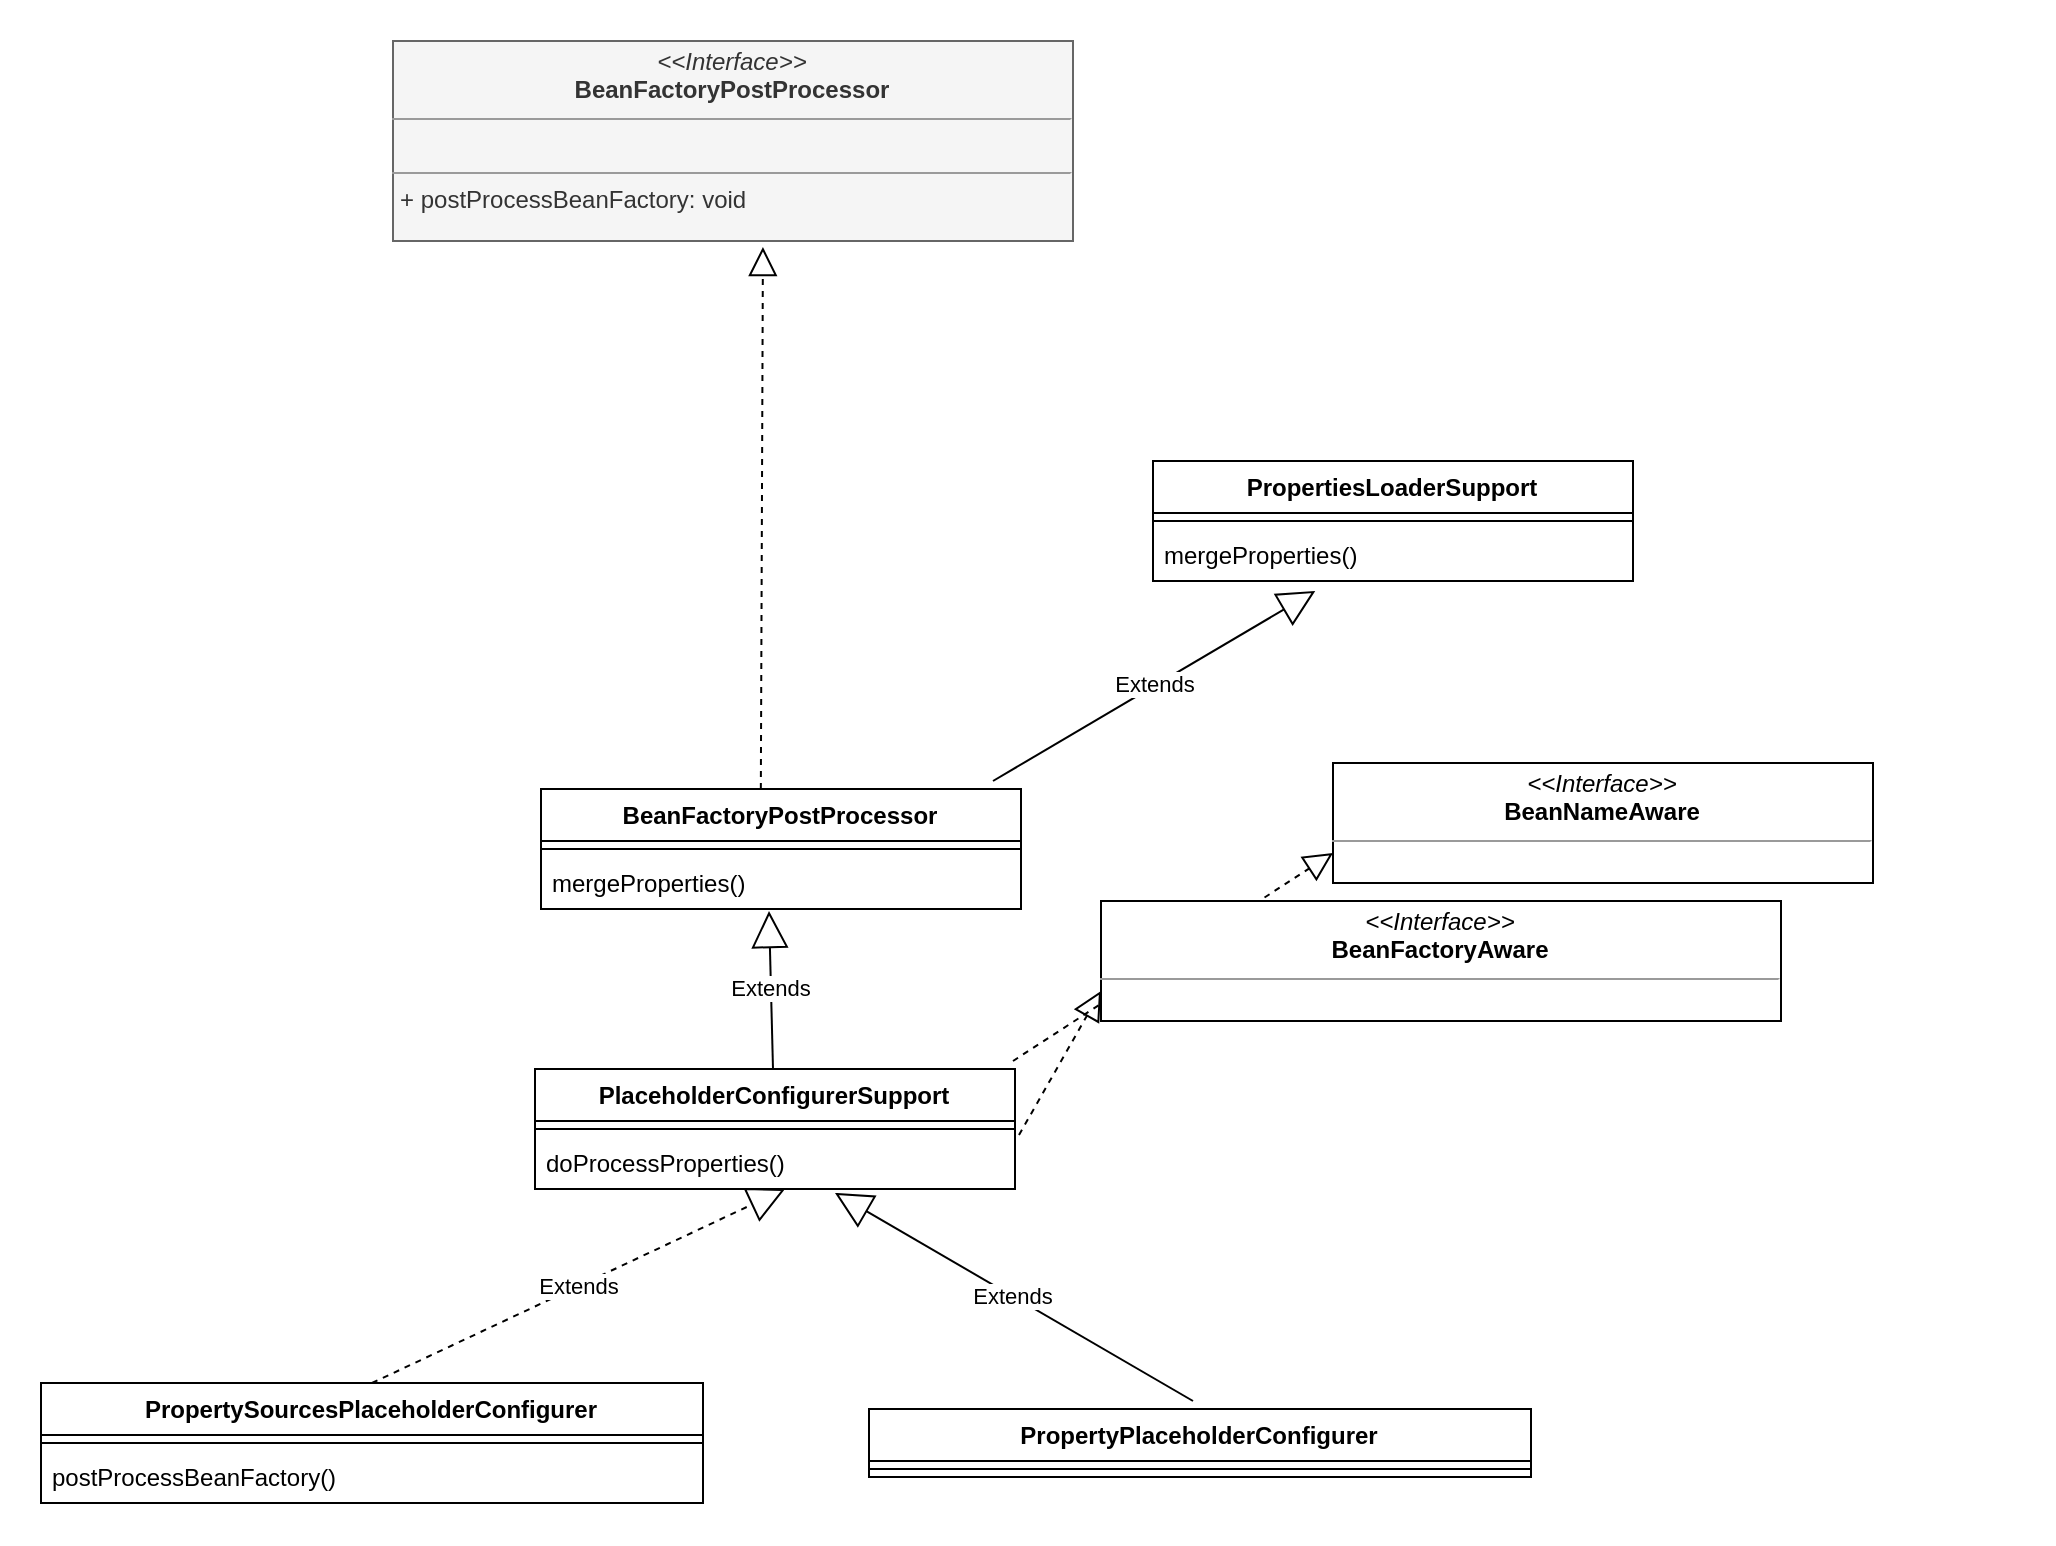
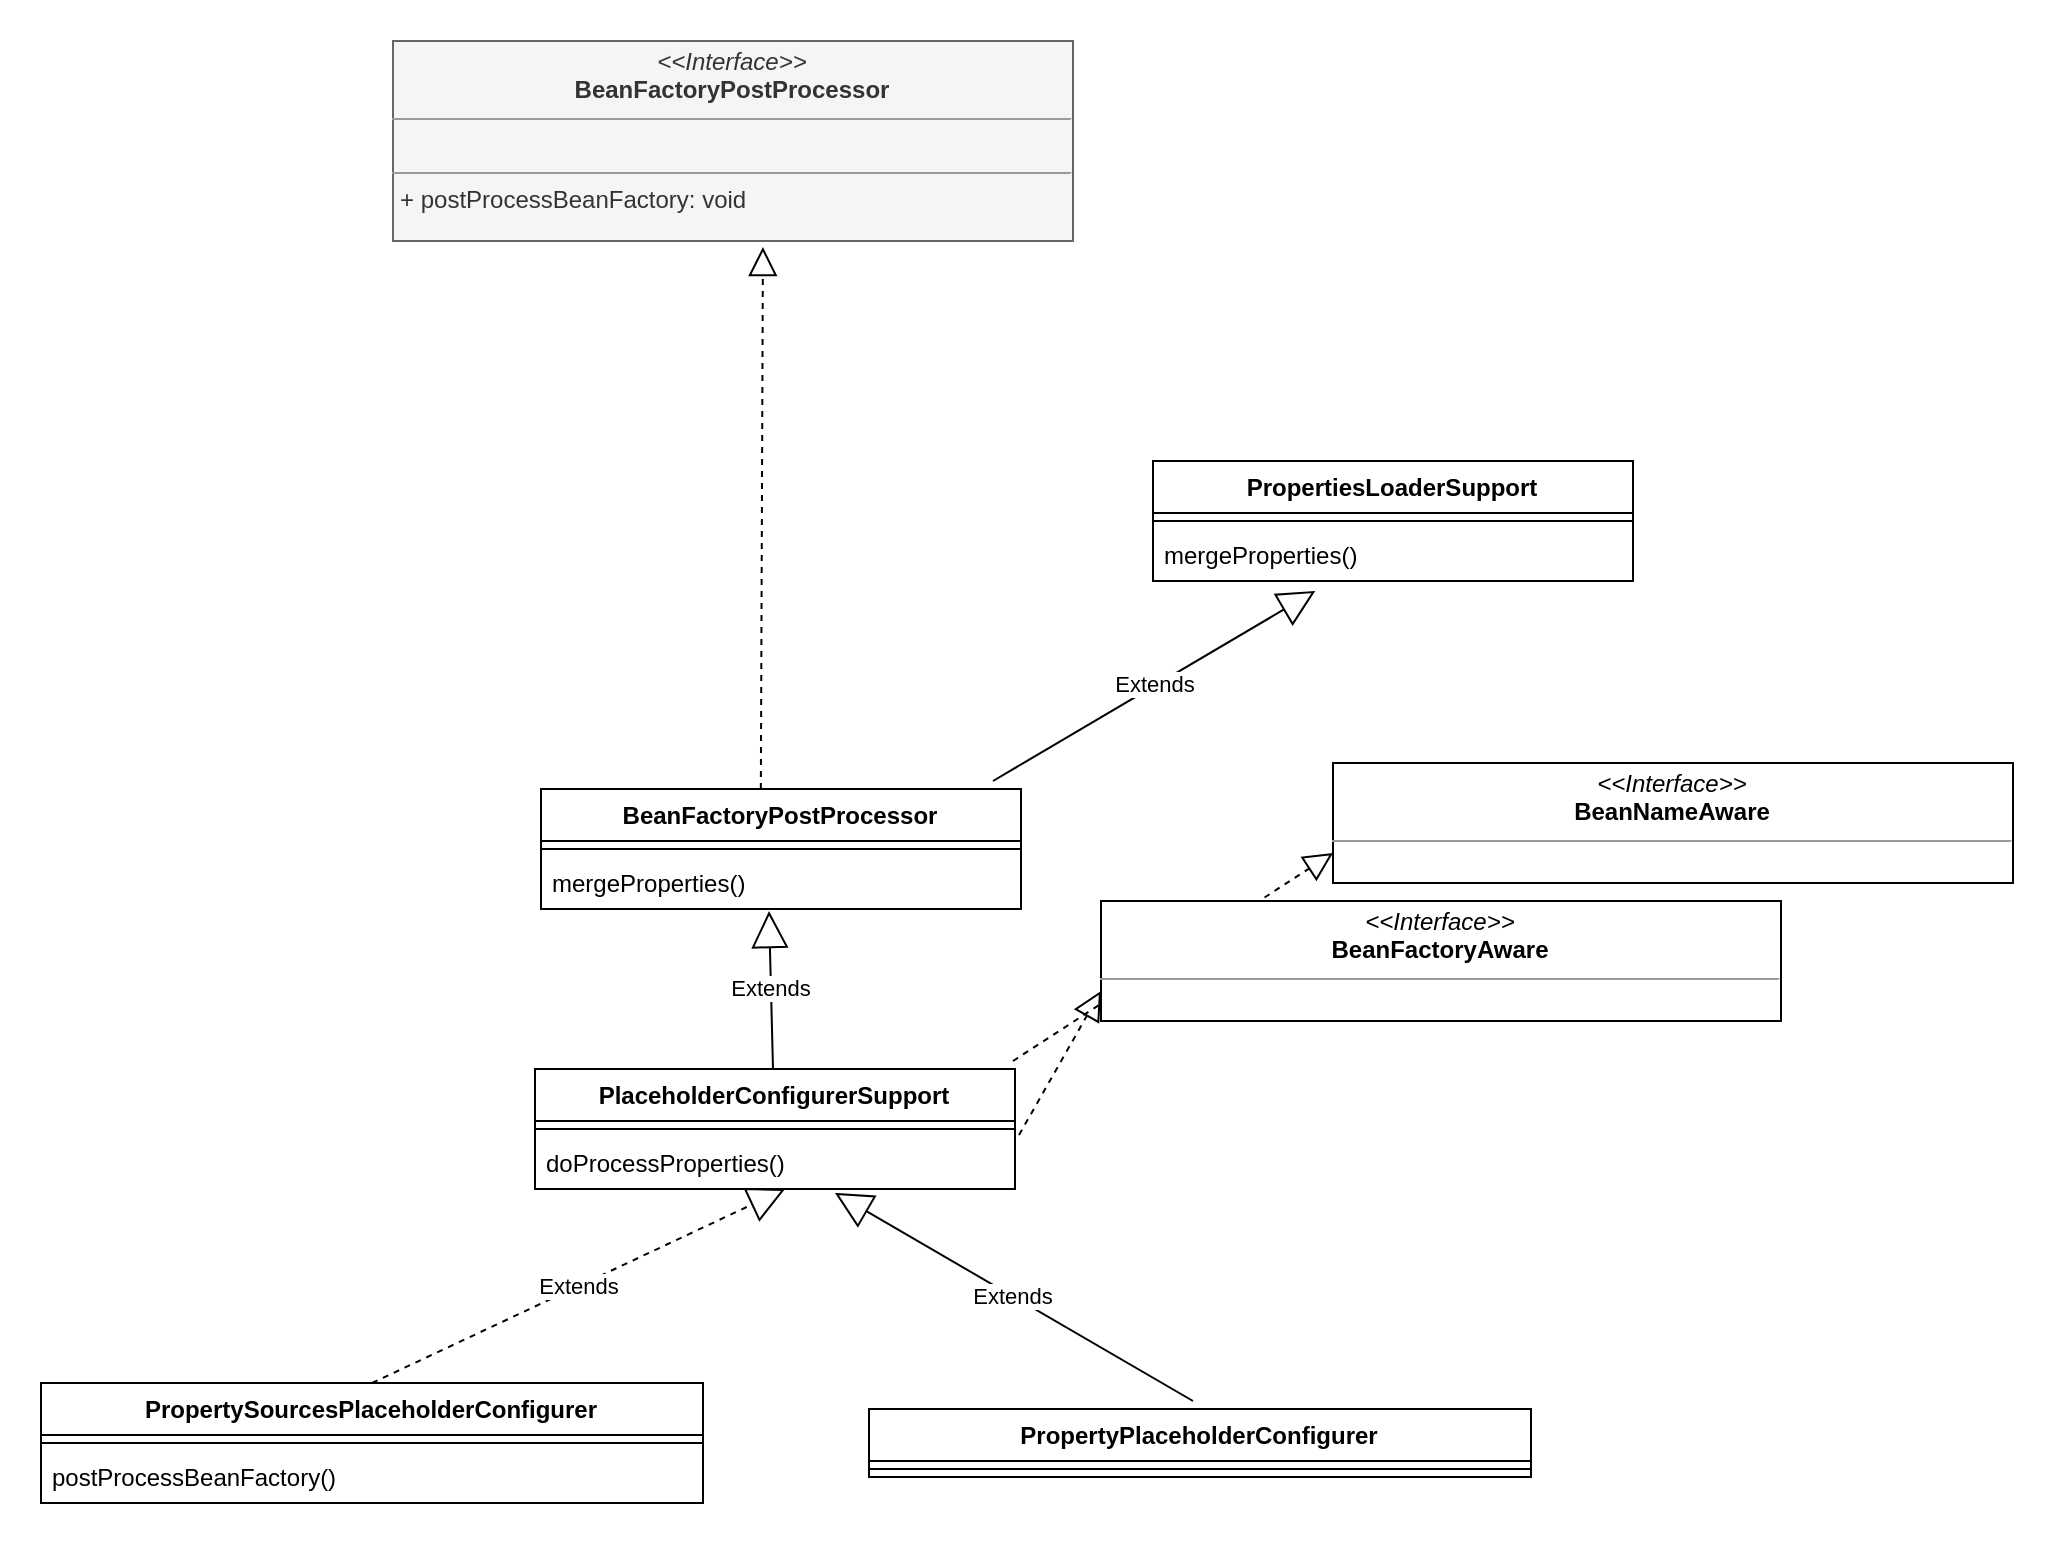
- <mxCell id="16" value="&lt;p style=&quot;margin: 0px ; margin-top: 4px ; text-align: center&quot;&gt;&lt;i&gt;&amp;lt;&amp;lt;Interface&amp;gt;&amp;gt;&lt;/i&gt;&lt;br&gt;&lt;b&gt;BeanNameAware&lt;/b&gt;&lt;/p&gt;&lt;hr size=&quot;1&quot;&gt;&lt;p style=&quot;margin: 0px ; margin-left: 4px&quot;&gt;&lt;br&gt;&lt;/p&gt;&lt;hr size=&quot;1&quot;&gt;&lt;p style=&quot;margin: 0px ; margin-left: 4px&quot;&gt;&lt;br&gt;&lt;/p&gt;" style="verticalAlign=top;align=left;overflow=fill;fontSize=12;fontFamily=Helvetica;html=1;" vertex="1" parent="1"><mxGeometry x="666" y="381" width="270" height="60" as="geometry" /></mxCell>
+ <mxCell id="16" value="&lt;p style=&quot;margin: 0px ; margin-top: 4px ; text-align: center&quot;&gt;&lt;i&gt;&amp;lt;&amp;lt;Interface&amp;gt;&amp;gt;&lt;/i&gt;&lt;br&gt;&lt;b&gt;BeanNameAware&lt;/b&gt;&lt;/p&gt;&lt;hr size=&quot;1&quot;&gt;&lt;p style=&quot;margin: 0px ; margin-left: 4px&quot;&gt;&lt;br&gt;&lt;/p&gt;&lt;hr size=&quot;1&quot;&gt;&lt;p style=&quot;margin: 0px ; margin-left: 4px&quot;&gt;&lt;br&gt;&lt;/p&gt;" style="verticalAlign=top;align=left;overflow=fill;fontSize=12;fontFamily=Helvetica;html=1;" vertex="1" parent="1"><mxGeometry x="666" y="381" width="340" height="60" as="geometry" /></mxCell>
